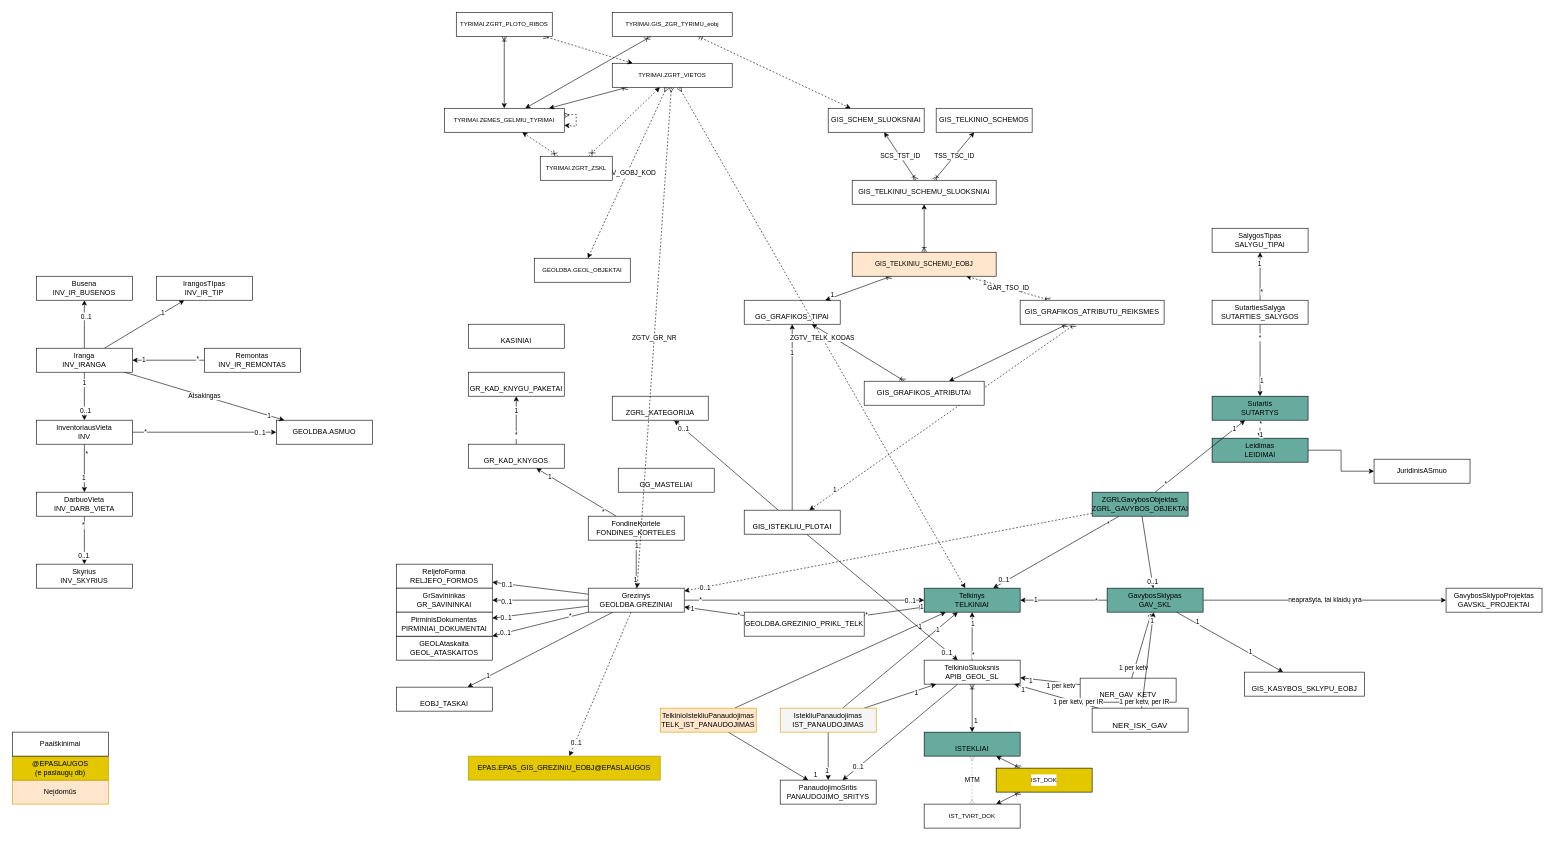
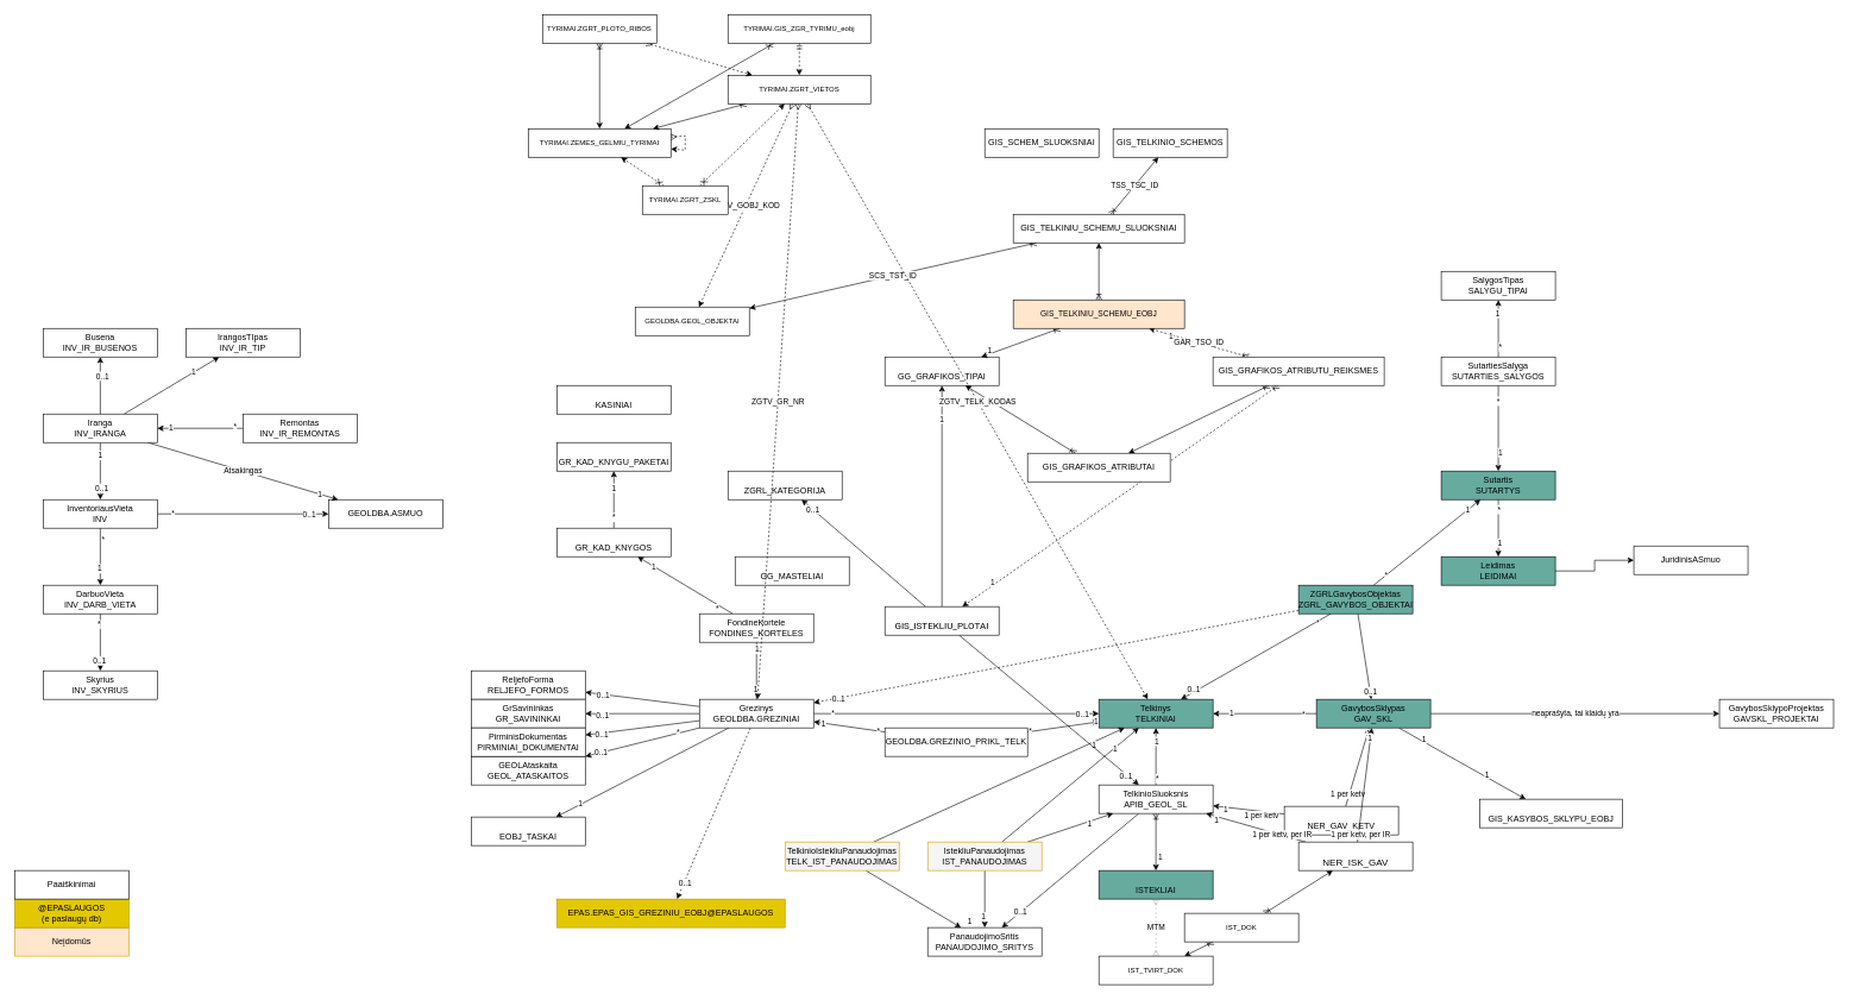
- <mxCell id="184" style="rounded=0;orthogonalLoop=1;jettySize=auto;html=1;dashed=1;startArrow=ERmandOne;startFill=0;" edge="1" parent="1" source="186" target="183"><mxGeometry relative="1" as="geometry" /></mxCell>
+ <mxCell id="184" style="rounded=0;orthogonalLoop=1;jettySize=auto;html=1;dashed=1;startArrow=ERmandOne;startFill=0;" edge="1" parent="1" source="186" target="192"><mxGeometry relative="1" as="geometry" /></mxCell>
- <mxCell id="176" value="SCS_TST_ID" style="rounded=0;orthogonalLoop=1;jettySize=auto;html=1;startArrow=ERoneToMany;startFill=0;" parent="1" source="177" target="183" edge="1"><mxGeometry relative="1" as="geometry"><mxPoint x="1390" y="320" as="targetPoint" /></mxGeometry></mxCell>
+ <mxCell id="176" value="SCS_TST_ID" style="rounded=0;orthogonalLoop=1;jettySize=auto;html=1;startArrow=ERoneToMany;startFill=0;" parent="1" source="177" target="200" edge="1"><mxGeometry relative="1" as="geometry"><mxPoint x="1390" y="320" as="targetPoint" /></mxGeometry></mxCell>
- <mxCell id="11" value="Leidimas&lt;br&gt;LEIDIMAI" style="rounded=0;whiteSpace=wrap;html=1;fillColor=#67AB9F;" parent="1" vertex="1"><mxGeometry x="2020" y="730" width="160" height="40" as="geometry" /></mxCell>
+ <mxCell id="11" value="Leidimas&lt;br&gt;LEIDIMAI" style="rounded=0;whiteSpace=wrap;html=1;fillColor=#67AB9F;" parent="1" vertex="1"><mxGeometry x="2020" y="780" width="160" height="40" as="geometry" /></mxCell>
- <mxCell id="49" value="TelkinioIstekliuPanaudojimas&lt;br&gt;TELK_IST_PANAUDOJIMAS" style="rounded=0;whiteSpace=wrap;html=1;fillColor=#ffe6cc;strokeColor=#d79b00;" parent="1" vertex="1"><mxGeometry x="1100" y="1180" width="160" height="40" as="geometry" /></mxCell>
+ <mxCell id="49" value="TelkinioIstekliuPanaudojimas&lt;br&gt;TELK_IST_PANAUDOJIMAS" style="rounded=0;whiteSpace=wrap;html=1;fillColor=#f5f5f5;strokeColor=#d79b00;" parent="1" vertex="1"><mxGeometry x="1100" y="1180" width="160" height="40" as="geometry" /></mxCell>
- <mxCell id="178" style="rounded=0;orthogonalLoop=1;jettySize=auto;html=1;startArrow=ERoneToMany;startFill=0;" parent="1" source="180" target="138" edge="1"><mxGeometry relative="1" as="geometry"><mxPoint x="1815.714" y="710" as="targetPoint" /></mxGeometry></mxCell>
+ <mxCell id="178" style="rounded=0;orthogonalLoop=1;jettySize=auto;html=1;startArrow=ERoneToMany;startFill=0;" parent="1" source="180" target="156" edge="1"><mxGeometry relative="1" as="geometry"><mxPoint x="1815.714" y="710" as="targetPoint" /></mxGeometry></mxCell>
- <mxCell id="180" value="&lt;p style=&quot;line-height: 100%; font-size: 10px;&quot;&gt;&lt;/p&gt;&lt;div style=&quot;background-color: rgb(255, 255, 255); font-size: 10px; line-height: 19px;&quot;&gt;IST_DOK&lt;/div&gt;&lt;p style=&quot;font-size: 10px;&quot;&gt;&lt;/p&gt;" style="rounded=0;whiteSpace=wrap;html=1;fontFamily=Helvetica;fontSize=10;fontColor=default;fillColor=#e3c800;" parent="1" vertex="1"><mxGeometry y="1280" width="160" height="40" as="geometry" x="1660" /></mxCell>
+ <mxCell id="180" value="&lt;p style=&quot;line-height: 100%; font-size: 10px;&quot;&gt;&lt;/p&gt;&lt;div style=&quot;background-color: rgb(255, 255, 255); font-size: 10px; line-height: 19px;&quot;&gt;IST_DOK&lt;/div&gt;&lt;p style=&quot;font-size: 10px;&quot;&gt;&lt;/p&gt;" style="rounded=0;whiteSpace=wrap;html=1;fontFamily=Helvetica;fontSize=10;fontColor=default;" parent="1" vertex="1"><mxGeometry y="1280" width="160" height="40" as="geometry" x="1660" /></mxCell>
